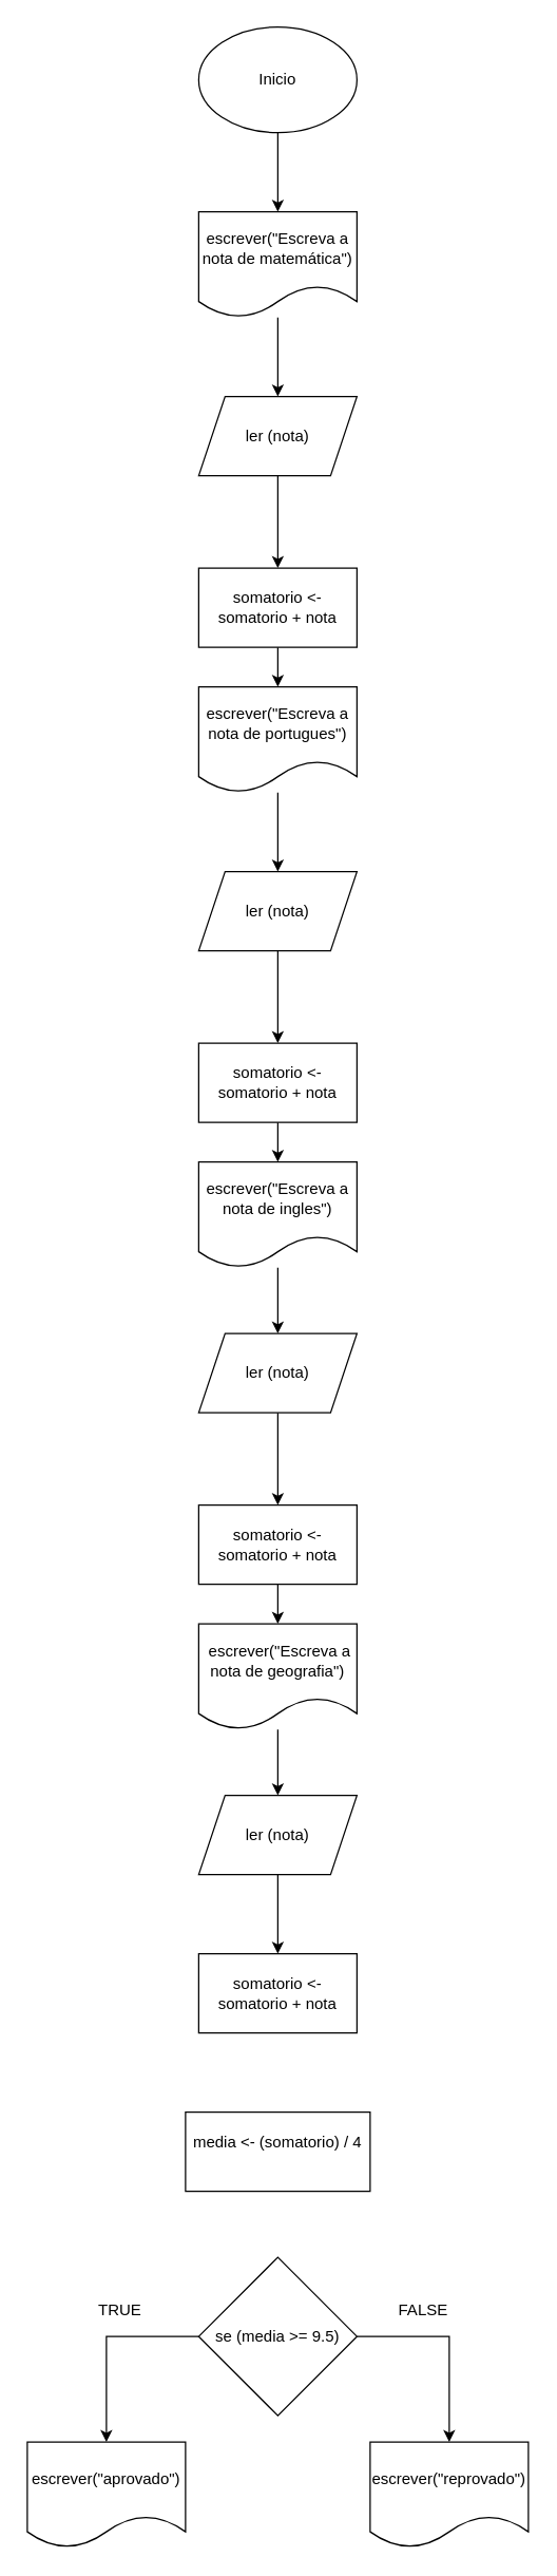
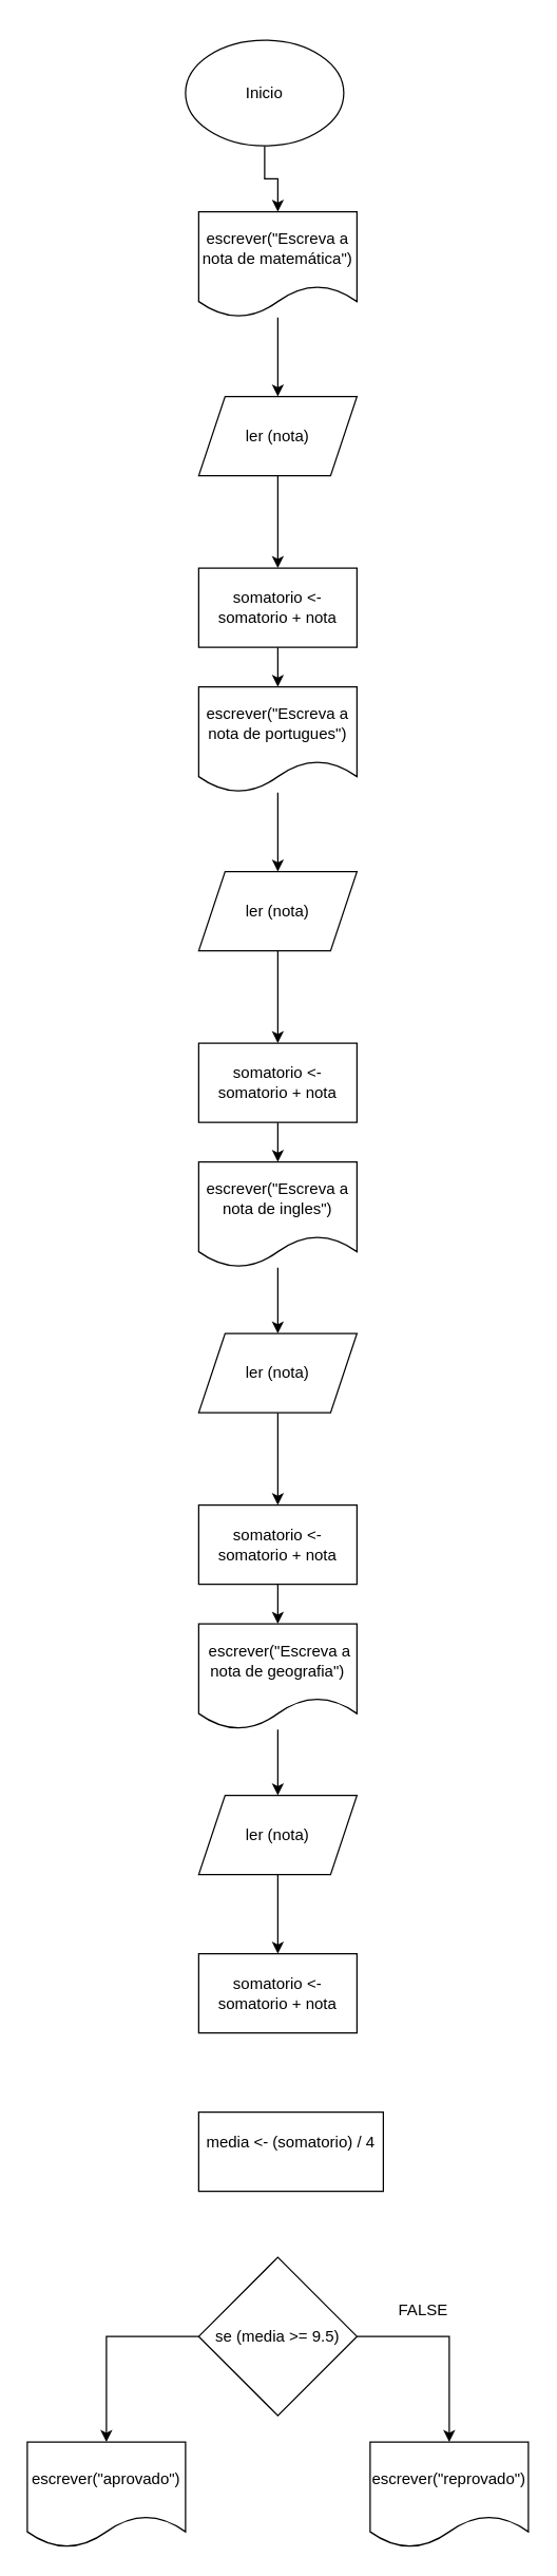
- <mxCell id="3" value="Inicio" style="ellipse;whiteSpace=wrap;html=1;" vertex="1" parent="1"><mxGeometry x="150" y="20" width="120" height="80" as="geometry" /></mxCell>
+ <mxCell id="3" value="Inicio" style="ellipse;whiteSpace=wrap;html=1;" vertex="1" parent="1"><mxGeometry x="140" y="30" width="120" height="80" as="geometry" /></mxCell>
- <mxCell id="27" value="&lt;div&gt;media &amp;lt;- (somatorio) / 4&lt;/div&gt;&lt;div&gt;&lt;br&gt;&lt;/div&gt;" style="rounded=0;whiteSpace=wrap;html=1;" vertex="1" parent="1"><mxGeometry x="140" y="1600" width="140" height="60" as="geometry" /></mxCell>
+ <mxCell id="27" value="&lt;div&gt;media &amp;lt;- (somatorio) / 4&lt;/div&gt;&lt;div&gt;&lt;br&gt;&lt;/div&gt;" style="rounded=0;whiteSpace=wrap;html=1;" vertex="1" parent="1"><mxGeometry x="150" y="1600" width="140" height="60" as="geometry" /></mxCell>
- <mxCell id="33" value="TRUE" style="text;html=1;align=center;verticalAlign=middle;resizable=0;points=[];autosize=1;" vertex="1" parent="1"><mxGeometry x="65" y="1740" width="50" height="20" as="geometry" /></mxCell>
